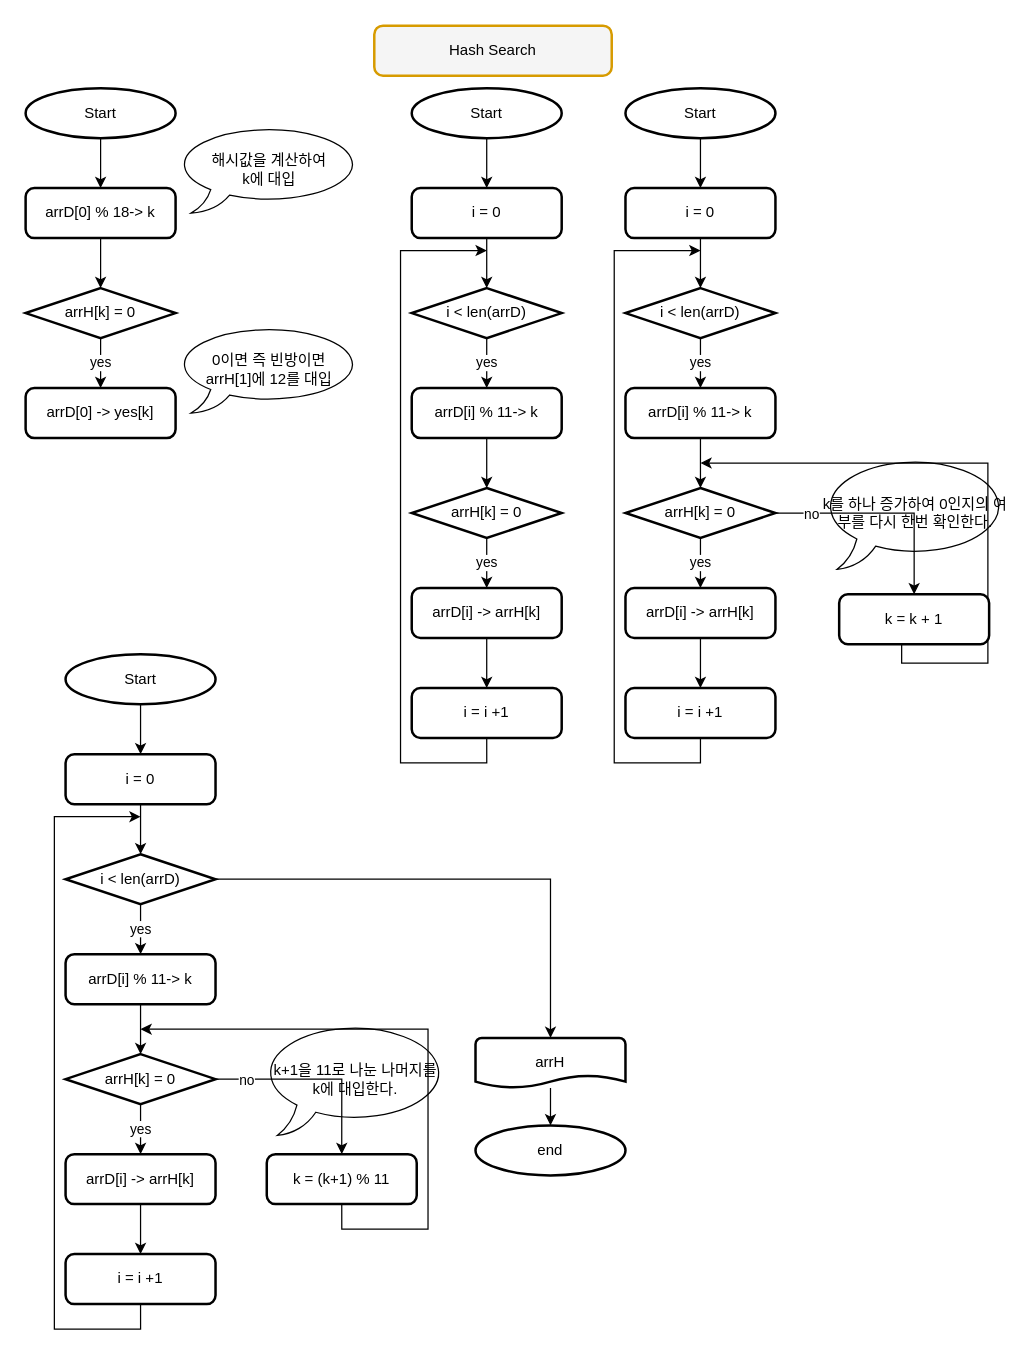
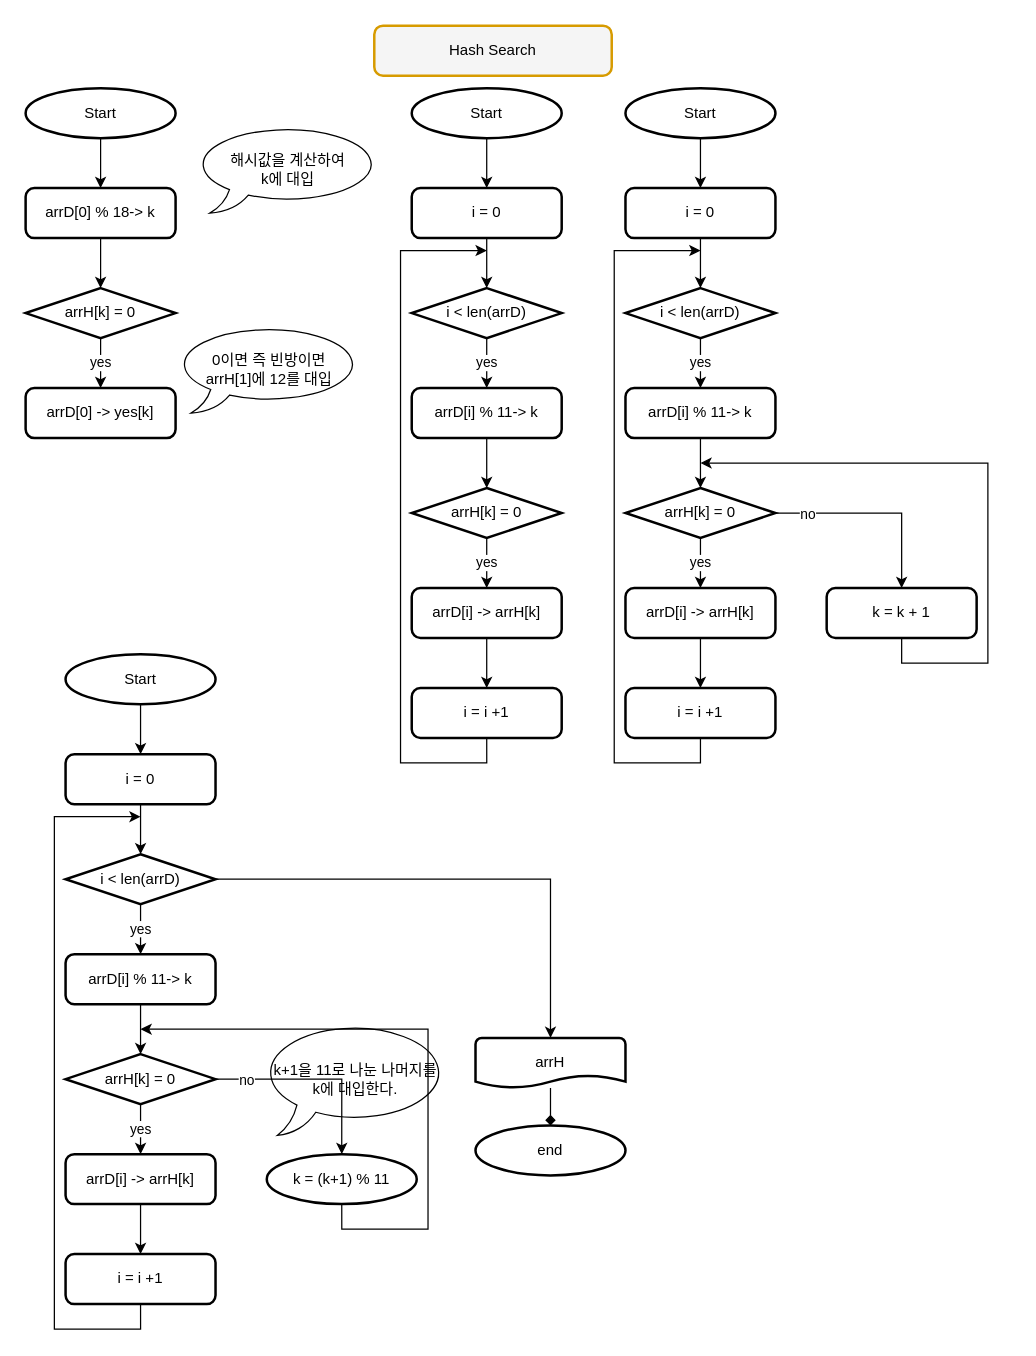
- <mxCell id="10" value="해시값을 계산하여&lt;br&gt;k에 대입" style="whiteSpace=wrap;html=1;shape=mxgraph.basic.oval_callout" vertex="1" parent="1"><mxGeometry x="140" y="100" width="150" height="70" as="geometry" /></mxCell>
+ <mxCell id="10" value="해시값을 계산하여&lt;br&gt;k에 대입" style="whiteSpace=wrap;html=1;shape=mxgraph.basic.oval_callout" vertex="1" parent="1"><mxGeometry x="155" y="100" width="150" height="70" as="geometry" /></mxCell>
- <mxCell id="44" value="k를 하나 증가하여 0인지의 여부를 다시 한번 확인한다." style="whiteSpace=wrap;html=1;shape=mxgraph.basic.oval_callout;fillColor=none;" vertex="1" parent="1"><mxGeometry x="657" y="365" width="150" height="90" as="geometry" /></mxCell>
- <mxCell id="43" value="k = k + 1" style="rounded=1;whiteSpace=wrap;html=1;absoluteArcSize=1;arcSize=14;strokeWidth=2;" vertex="1" parent="1"><mxGeometry x="671" y="475" width="120" height="40" as="geometry" /></mxCell>
+ <mxCell id="43" value="k = k + 1" style="rounded=1;whiteSpace=wrap;html=1;absoluteArcSize=1;arcSize=14;strokeWidth=2;" vertex="1" parent="1"><mxGeometry x="661" y="470" width="120" height="40" as="geometry" /></mxCell>
- <mxCell id="65" value="" style="edgeStyle=orthogonalEdgeStyle;rounded=0;orthogonalLoop=1;jettySize=auto;html=1;" edge="1" parent="1" source="66" target="67"><mxGeometry relative="1" as="geometry" /></mxCell>
+ <mxCell id="65" value="" style="edgeStyle=orthogonalEdgeStyle;rounded=0;orthogonalLoop=1;jettySize=auto;html=1;endArrow=diamond;" edge="1" parent="1" source="66" target="67"><mxGeometry relative="1" as="geometry" /></mxCell>
- <mxCell id="63" value="k = (k+1) % 11" style="rounded=1;whiteSpace=wrap;html=1;absoluteArcSize=1;arcSize=14;strokeWidth=2;" vertex="1" parent="1"><mxGeometry x="212.97" y="923" width="120" height="40" as="geometry" /></mxCell>
+ <mxCell id="63" value="k = (k+1) % 11" style="ellipse;whiteSpace=wrap;html=1;absoluteArcSize=1;arcSize=14;strokeWidth=2;" vertex="1" parent="1"><mxGeometry x="212.97" y="923" width="120" height="40" as="geometry" /></mxCell>
